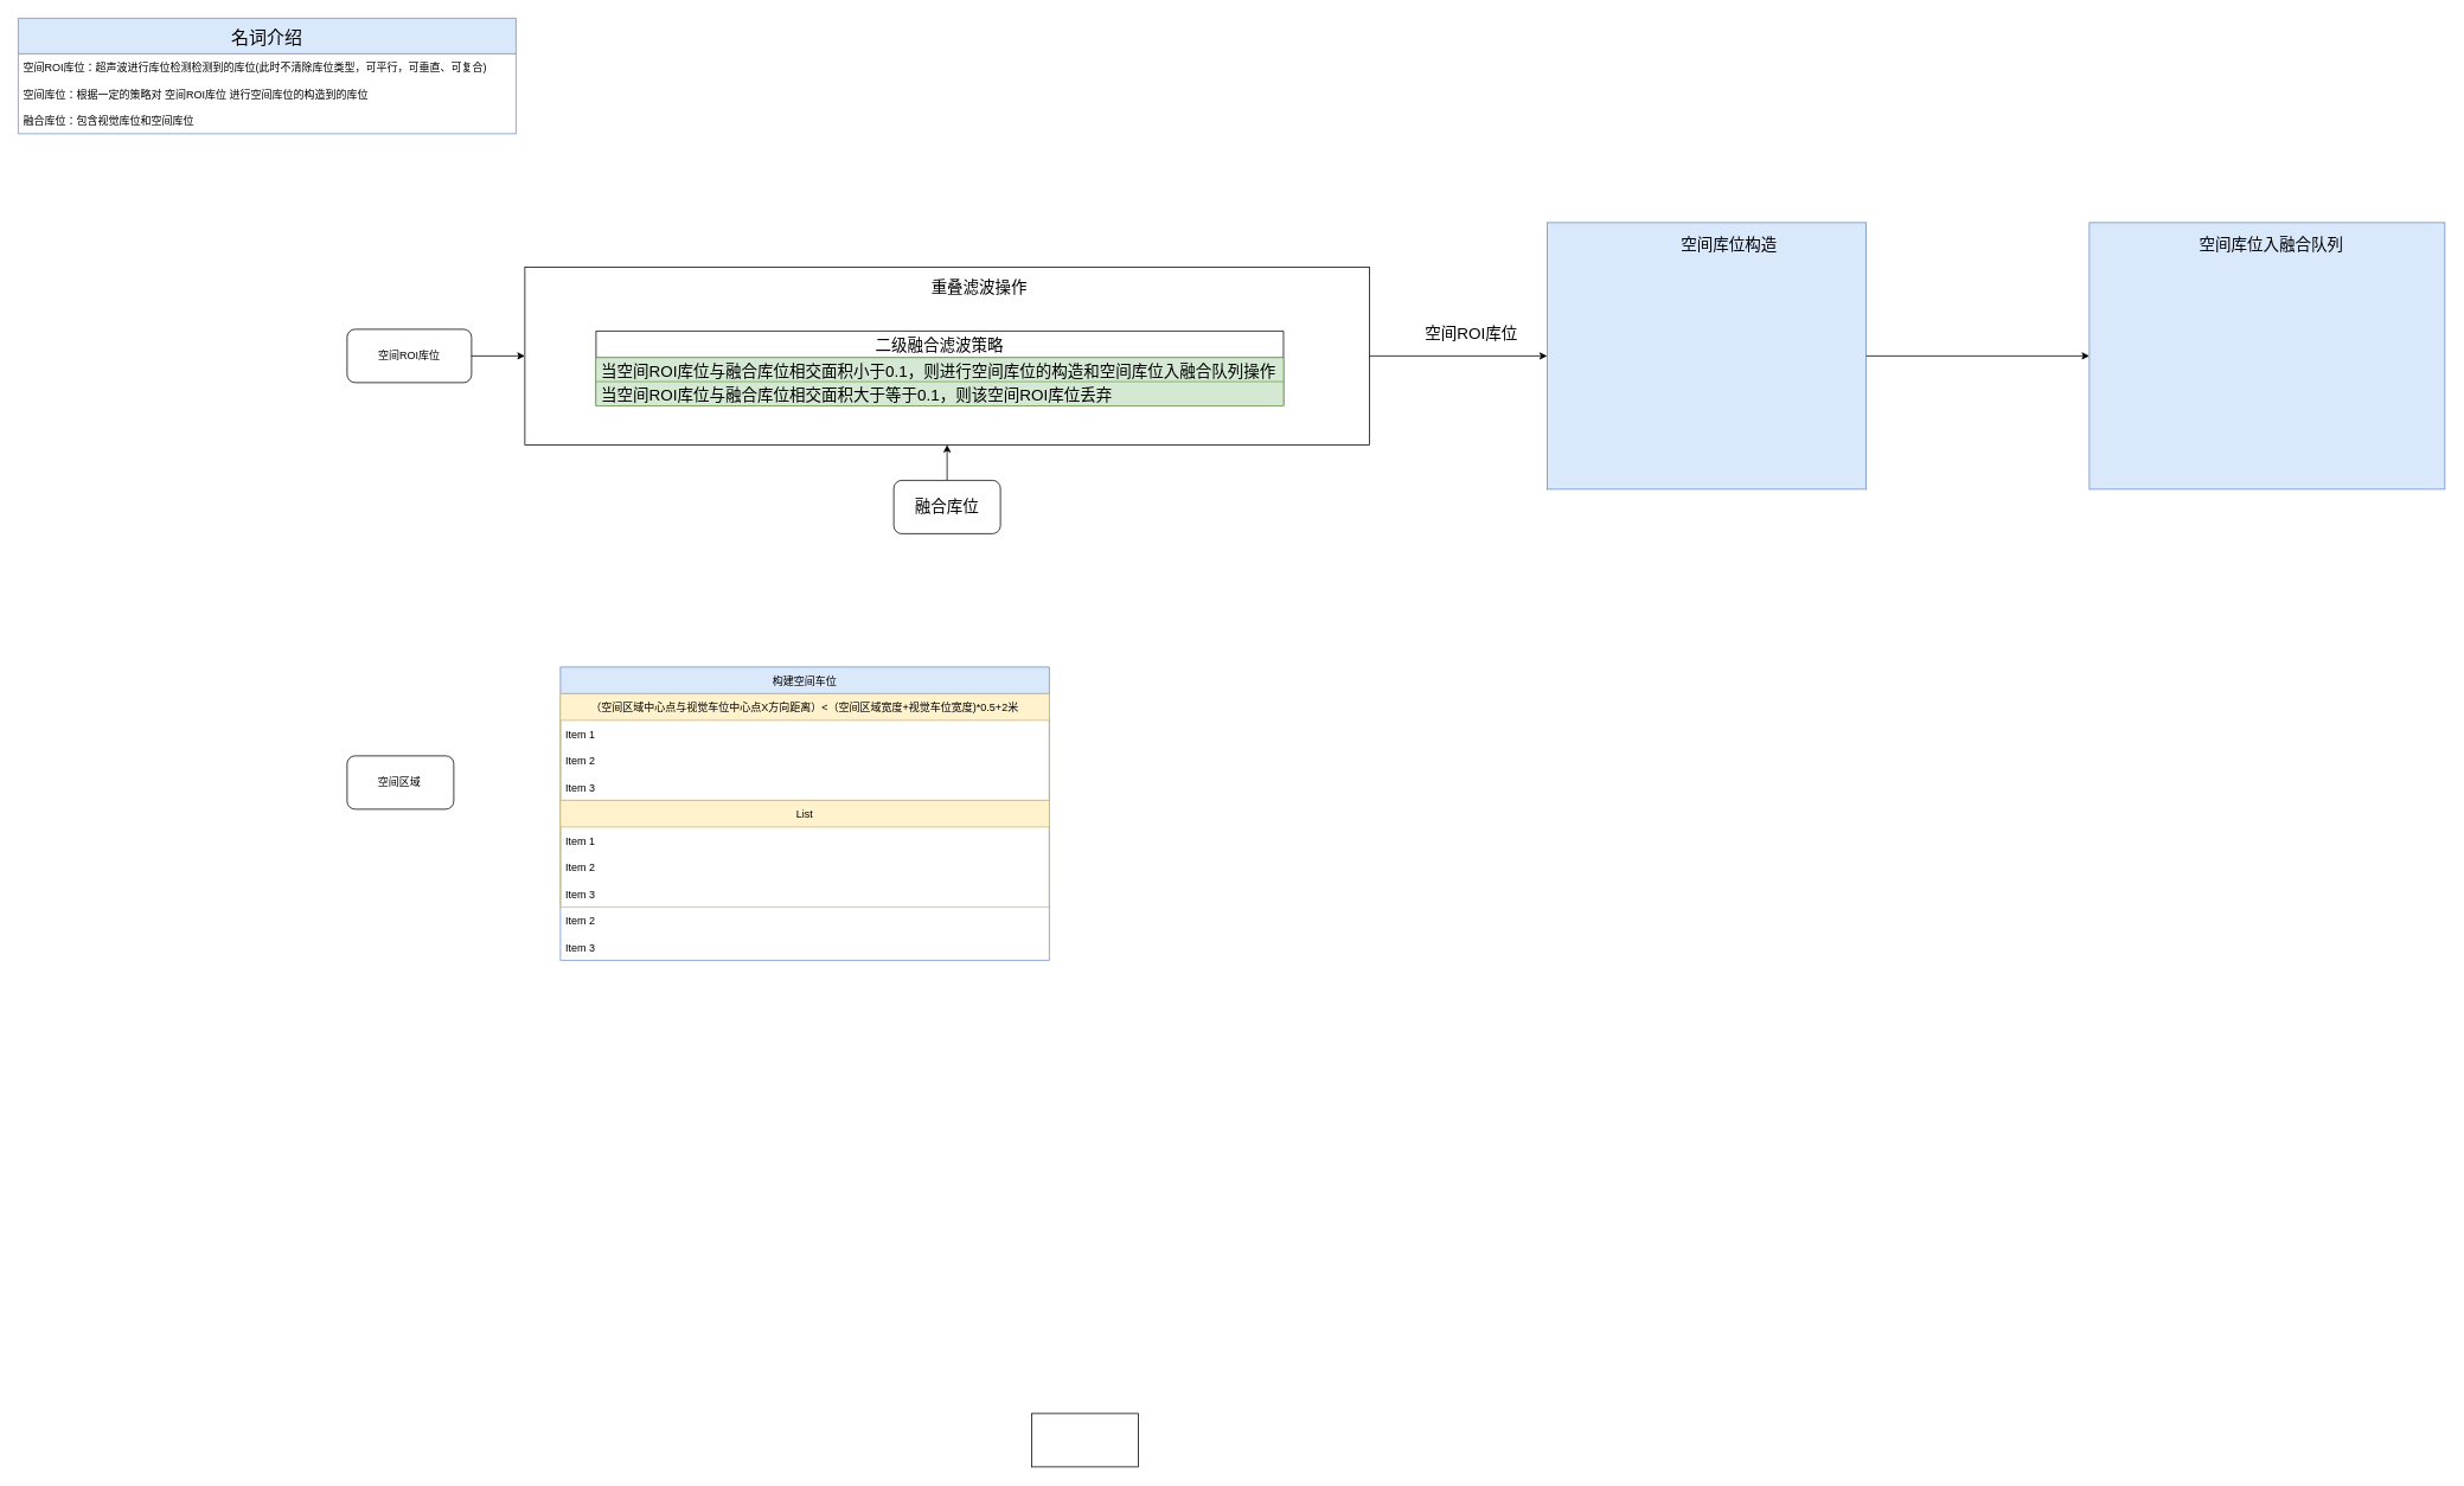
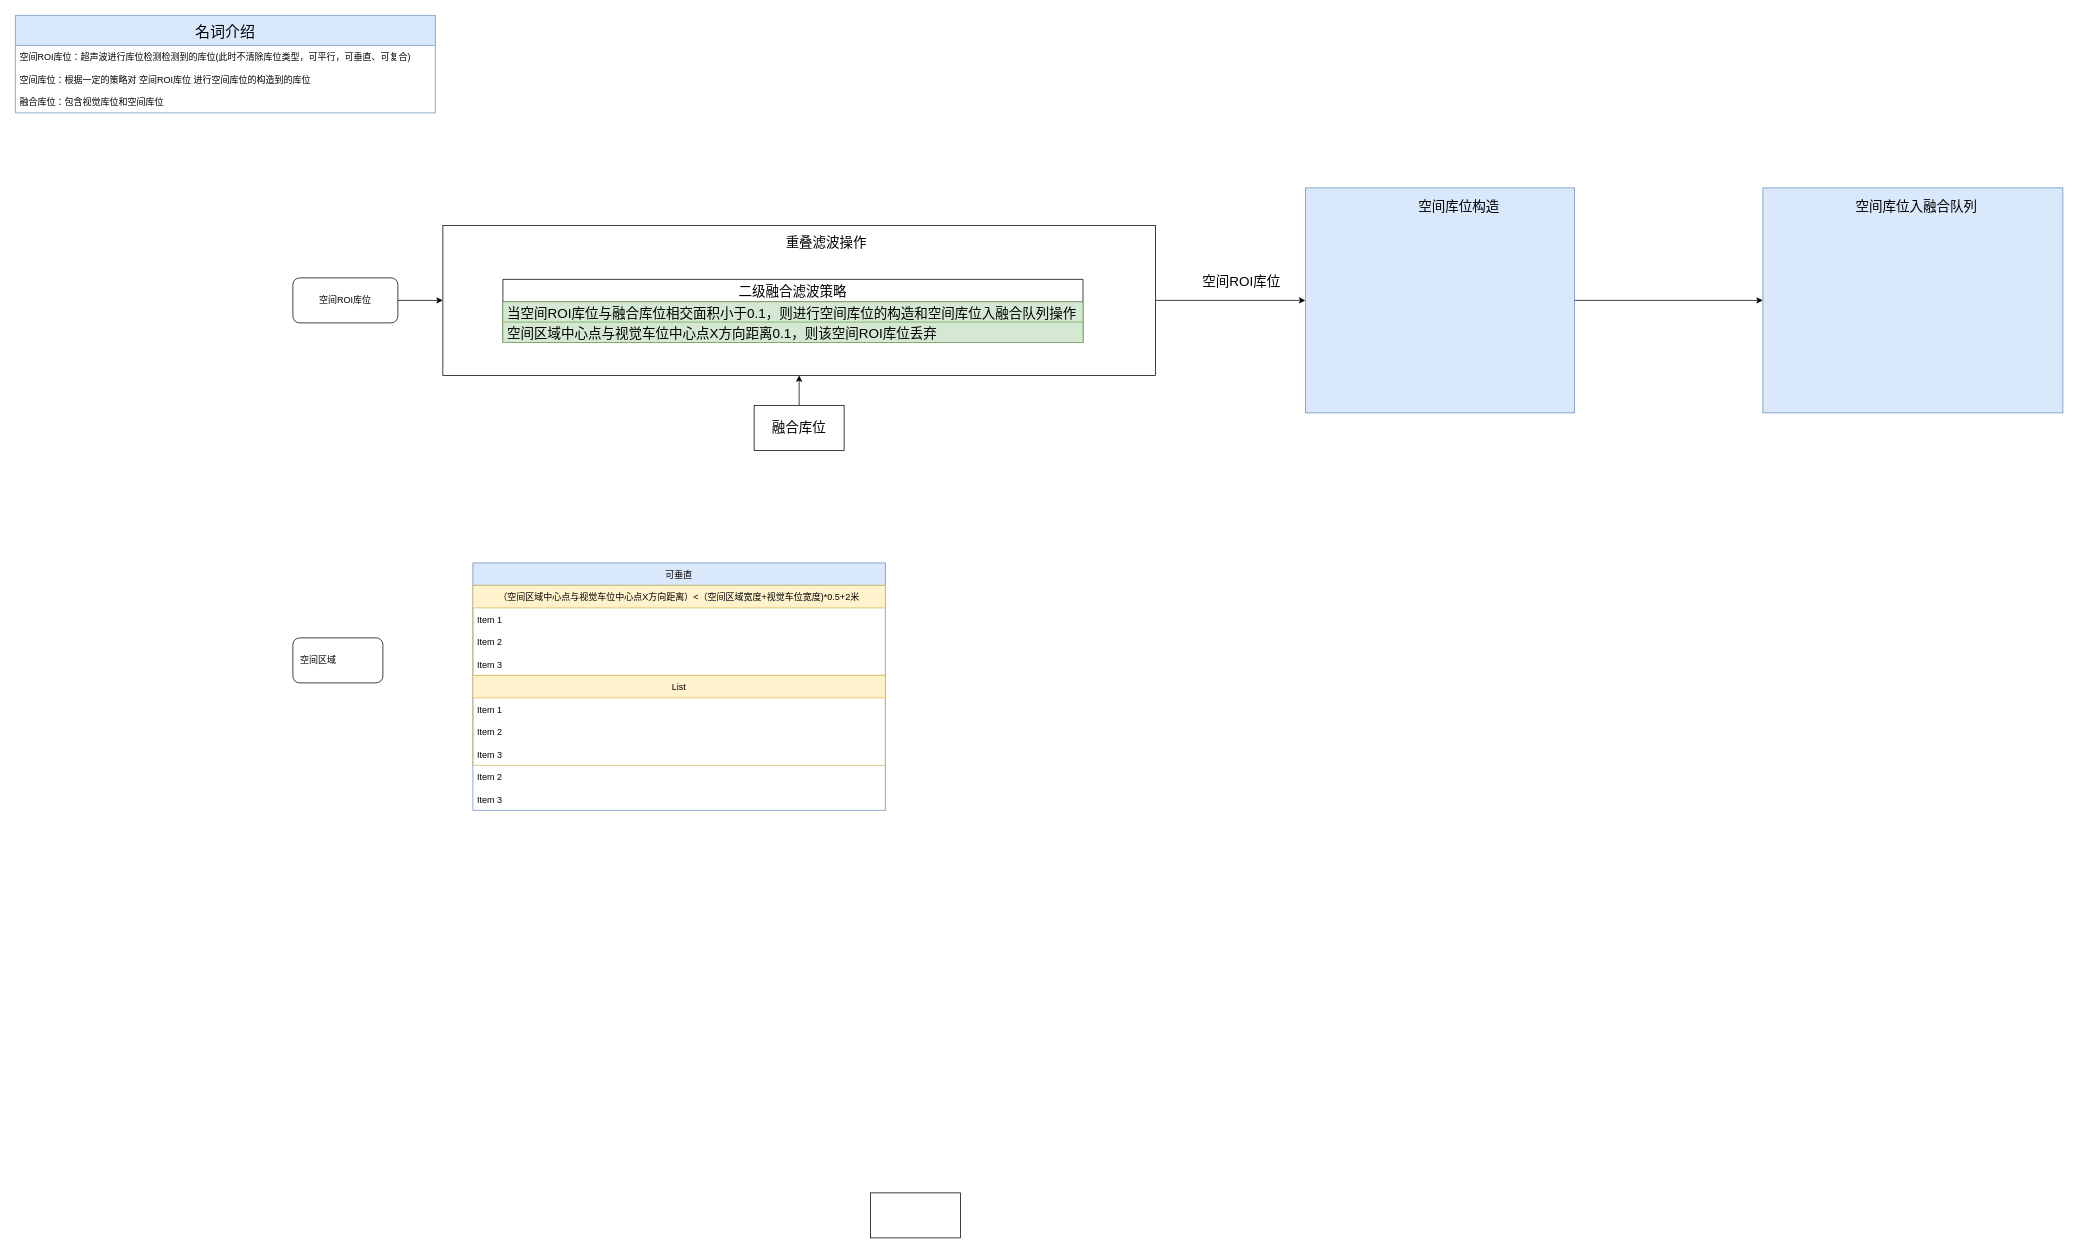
- <mxCell id="26" value="当空间ROI库位与融合库位相交面积大于等于0.1，则该空间ROI库位丢弃" style="text;strokeColor=#82b366;fillColor=#d5e8d4;align=left;verticalAlign=middle;spacingLeft=4;spacingRight=4;overflow=hidden;points=[[0,0.5],[1,0.5]];portConstraint=eastwest;rotatable=0;fontSize=18;" parent="24" vertex="1"><mxGeometry y="57" width="773.414" height="27.0" as="geometry" /></mxCell>
+ <mxCell id="26" value="空间区域中心点与视觉车位中心点X方向距离0.1，则该空间ROI库位丢弃" style="text;strokeColor=#82b366;fillColor=#d5e8d4;align=left;verticalAlign=middle;spacingLeft=4;spacingRight=4;overflow=hidden;points=[[0,0.5],[1,0.5]];portConstraint=eastwest;rotatable=0;fontSize=18;" parent="24" vertex="1"><mxGeometry y="57" width="773.414" height="27.0" as="geometry" /></mxCell>
- <mxCell id="15" value="融合库位" style="whiteSpace=wrap;html=1;fontSize=18;rounded=1;" parent="1" vertex="1"><mxGeometry x="1005" y="540" width="120" height="60" as="geometry" /></mxCell>
+ <mxCell id="15" value="融合库位" style="rounded=0;whiteSpace=wrap;html=1;fontSize=18;" parent="1" vertex="1"><mxGeometry x="1005" y="540" width="120" height="60" as="geometry" /></mxCell>
- <mxCell id="31" value="构建空间车位" style="swimlane;fontStyle=0;childLayout=stackLayout;horizontal=1;startSize=30;horizontalStack=0;resizeParent=1;resizeParentMax=0;resizeLast=0;collapsible=1;marginBottom=0;fillColor=#dae8fc;strokeColor=#6c8ebf;" vertex="1" parent="1"><mxGeometry x="630" y="750" width="550" height="330" as="geometry" /></mxCell>
+ <mxCell id="31" value="可垂直" style="swimlane;fontStyle=0;childLayout=stackLayout;horizontal=1;startSize=30;horizontalStack=0;resizeParent=1;resizeParentMax=0;resizeLast=0;collapsible=1;marginBottom=0;fillColor=#dae8fc;strokeColor=#6c8ebf;" vertex="1" parent="1"><mxGeometry x="630" y="750" width="550" height="330" as="geometry" /></mxCell>
- <mxCell id="30" value="空间区域" style="text;html=1;strokeColor=none;fillColor=none;align=center;verticalAlign=middle;whiteSpace=wrap;rounded=0;" vertex="1" parent="28"><mxGeometry x="29" y="15" width="60" height="30" as="geometry" /></mxCell>
+ <mxCell id="30" value="空间区域" style="text;html=1;strokeColor=none;fillColor=none;align=center;verticalAlign=middle;whiteSpace=wrap;rounded=0;" vertex="1" parent="28"><mxGeometry x="4" y="15" width="60" height="30" as="geometry" /></mxCell>
